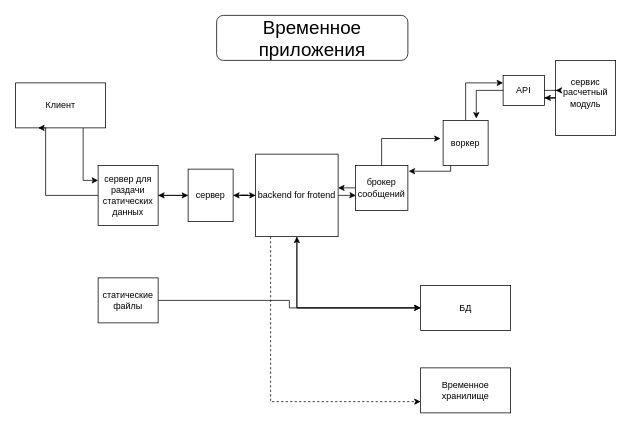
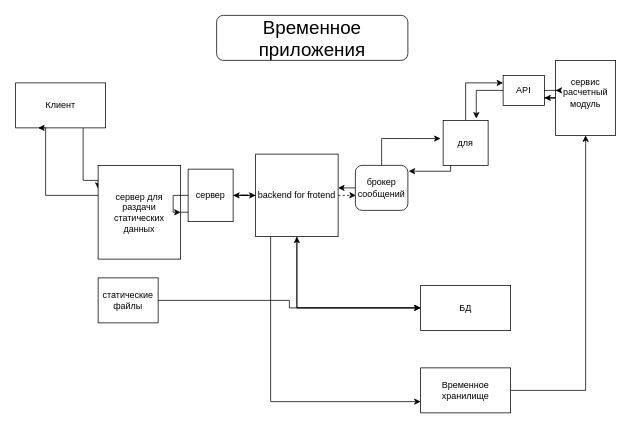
- <mxCell id="22" value="воркер" style="rounded=0;whiteSpace=wrap;html=1;" vertex="1" parent="1"><mxGeometry x="590" y="160" width="60" height="60" as="geometry" /></mxCell>
+ <mxCell id="22" value="для" style="rounded=0;whiteSpace=wrap;html=1;" vertex="1" parent="1"><mxGeometry x="590" y="160" width="60" height="60" as="geometry" /></mxCell>
- <mxCell id="20" value="брокер сообщений" style="rounded=0;whiteSpace=wrap;html=1;" vertex="1" parent="1"><mxGeometry x="473" y="220" width="70" height="60" as="geometry" /></mxCell>
+ <mxCell id="20" value="брокер сообщений" style="whiteSpace=wrap;html=1;rounded=1;" vertex="1" parent="1"><mxGeometry x="473" y="220" width="70" height="60" as="geometry" /></mxCell>
- <mxCell id="7" value="сервер для раздачи статических данных" style="whiteSpace=wrap;html=1;aspect=fixed;" parent="1" vertex="1"><mxGeometry x="130" y="220" width="80" height="80" as="geometry" /></mxCell>
+ <mxCell id="7" value="сервер для раздачи статических данных" style="whiteSpace=wrap;html=1;aspect=fixed;" parent="1" vertex="1"><mxGeometry x="130" y="220" width="110" height="125" as="geometry" /></mxCell>
- <mxCell id="25" style="edgeStyle=orthogonalEdgeStyle;rounded=0;orthogonalLoop=1;jettySize=auto;html=1;entryX=0.009;entryY=0.67;entryDx=0;entryDy=0;entryPerimeter=0;" edge="1" parent="1" source="11" target="20"><mxGeometry relative="1" as="geometry" /></mxCell>
+ <mxCell id="25" style="edgeStyle=orthogonalEdgeStyle;rounded=0;orthogonalLoop=1;jettySize=auto;html=1;entryX=0.009;entryY=0.67;entryDx=0;entryDy=0;entryPerimeter=0;dashed=1;" edge="1" parent="1" source="11" target="20"><mxGeometry relative="1" as="geometry" /></mxCell>
+ <mxCell id="29" style="edgeStyle=orthogonalEdgeStyle;rounded=0;orthogonalLoop=1;jettySize=auto;html=1;entryX=0.5;entryY=1;entryDx=0;entryDy=0;" edge="1" parent="1" source="30" target="18"><mxGeometry relative="1" as="geometry" /></mxCell>
- <mxCell id="10" style="edgeStyle=orthogonalEdgeStyle;rounded=0;orthogonalLoop=1;jettySize=auto;html=1;entryX=0;entryY=0.75;entryDx=0;entryDy=0;dashed=1;" edge="1" parent="1" source="11" target="30"><mxGeometry relative="1" as="geometry"><Array as="points"><mxPoint x="360" y="535" /></Array></mxGeometry></mxCell>
+ <mxCell id="10" style="edgeStyle=orthogonalEdgeStyle;rounded=0;orthogonalLoop=1;jettySize=auto;html=1;entryX=0;entryY=0.75;entryDx=0;entryDy=0;" edge="1" parent="1" source="11" target="30"><mxGeometry relative="1" as="geometry"><Array as="points"><mxPoint x="360" y="535" /></Array></mxGeometry></mxCell>
